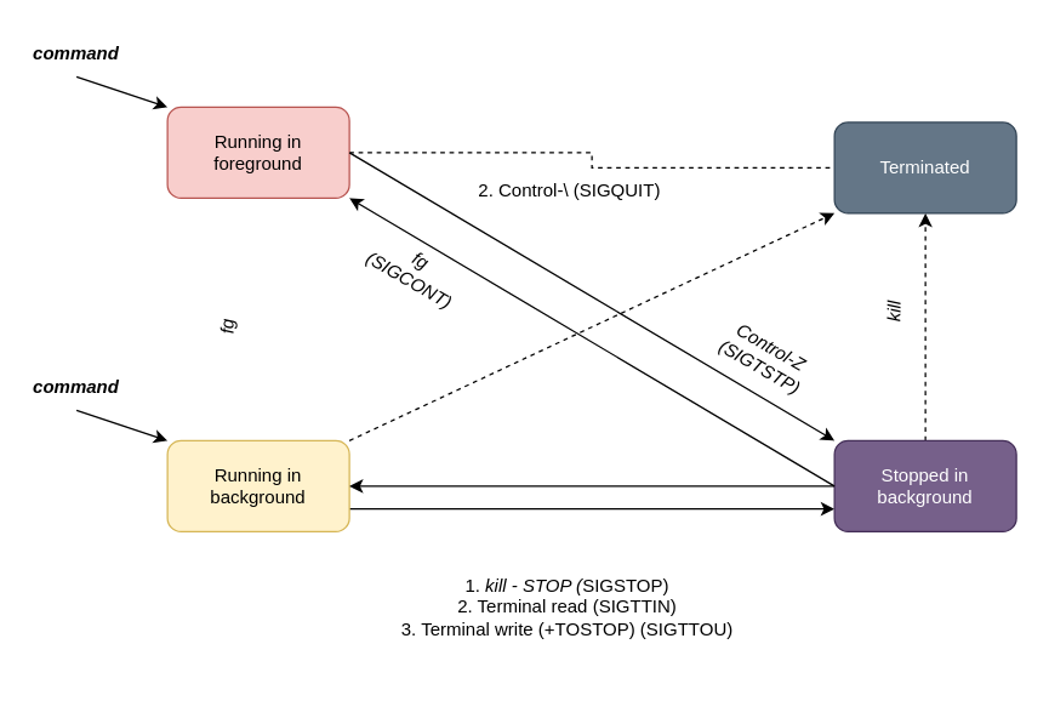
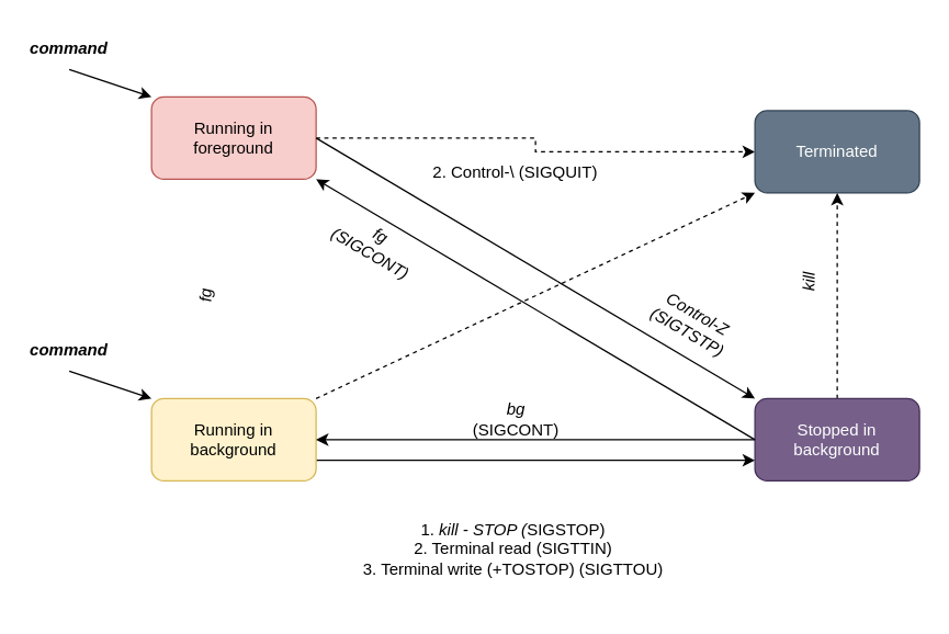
- <mxCell id="2" style="edgeStyle=orthogonalEdgeStyle;rounded=0;orthogonalLoop=1;jettySize=auto;html=1;exitX=1;exitY=0.5;exitDx=0;exitDy=0;entryX=0;entryY=0.5;entryDx=0;entryDy=0;dashed=1;endArrow=none;" edge="1" parent="1" source="3" target="4"><mxGeometry relative="1" as="geometry" /></mxCell>
+ <mxCell id="2" style="edgeStyle=orthogonalEdgeStyle;rounded=0;orthogonalLoop=1;jettySize=auto;html=1;exitX=1;exitY=0.5;exitDx=0;exitDy=0;entryX=0;entryY=0.5;entryDx=0;entryDy=0;dashed=1;" edge="1" parent="1" source="3" target="4"><mxGeometry relative="1" as="geometry" /></mxCell>
+ <mxCell id="17" value="&lt;i&gt;bg &lt;/i&gt;(SIGCONT)" style="text;html=1;align=center;verticalAlign=middle;whiteSpace=wrap;rounded=0;" vertex="1" parent="1"><mxGeometry x="345.5" y="290" width="60" height="30" as="geometry" /></mxCell>
